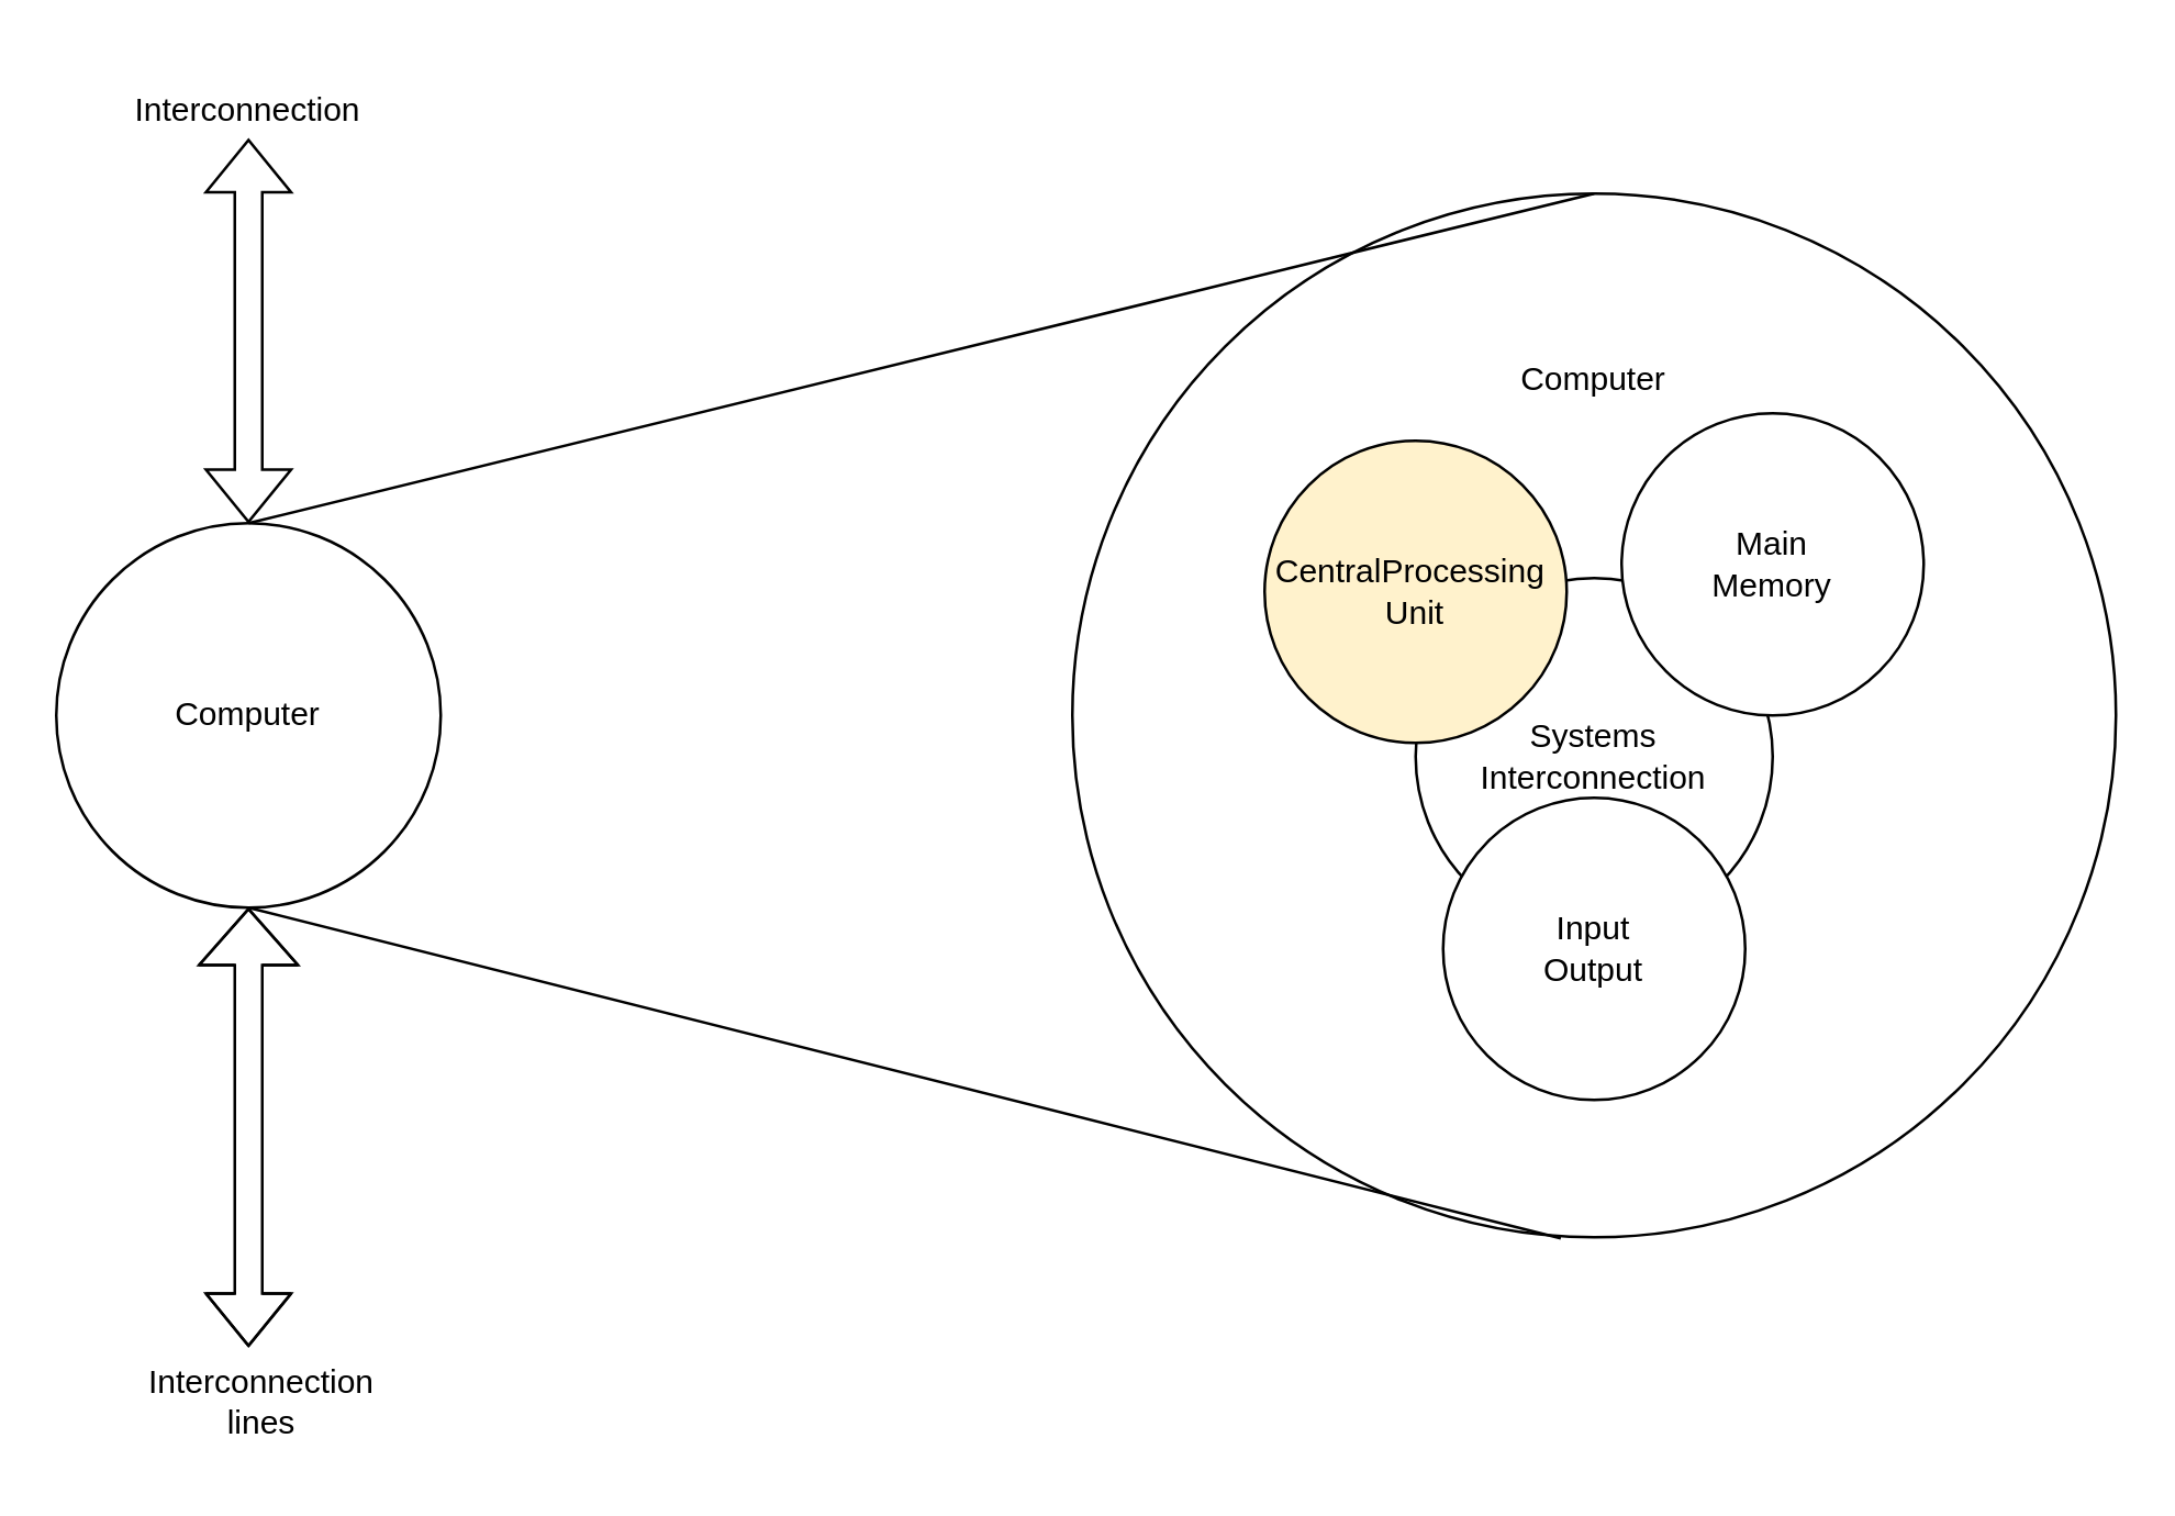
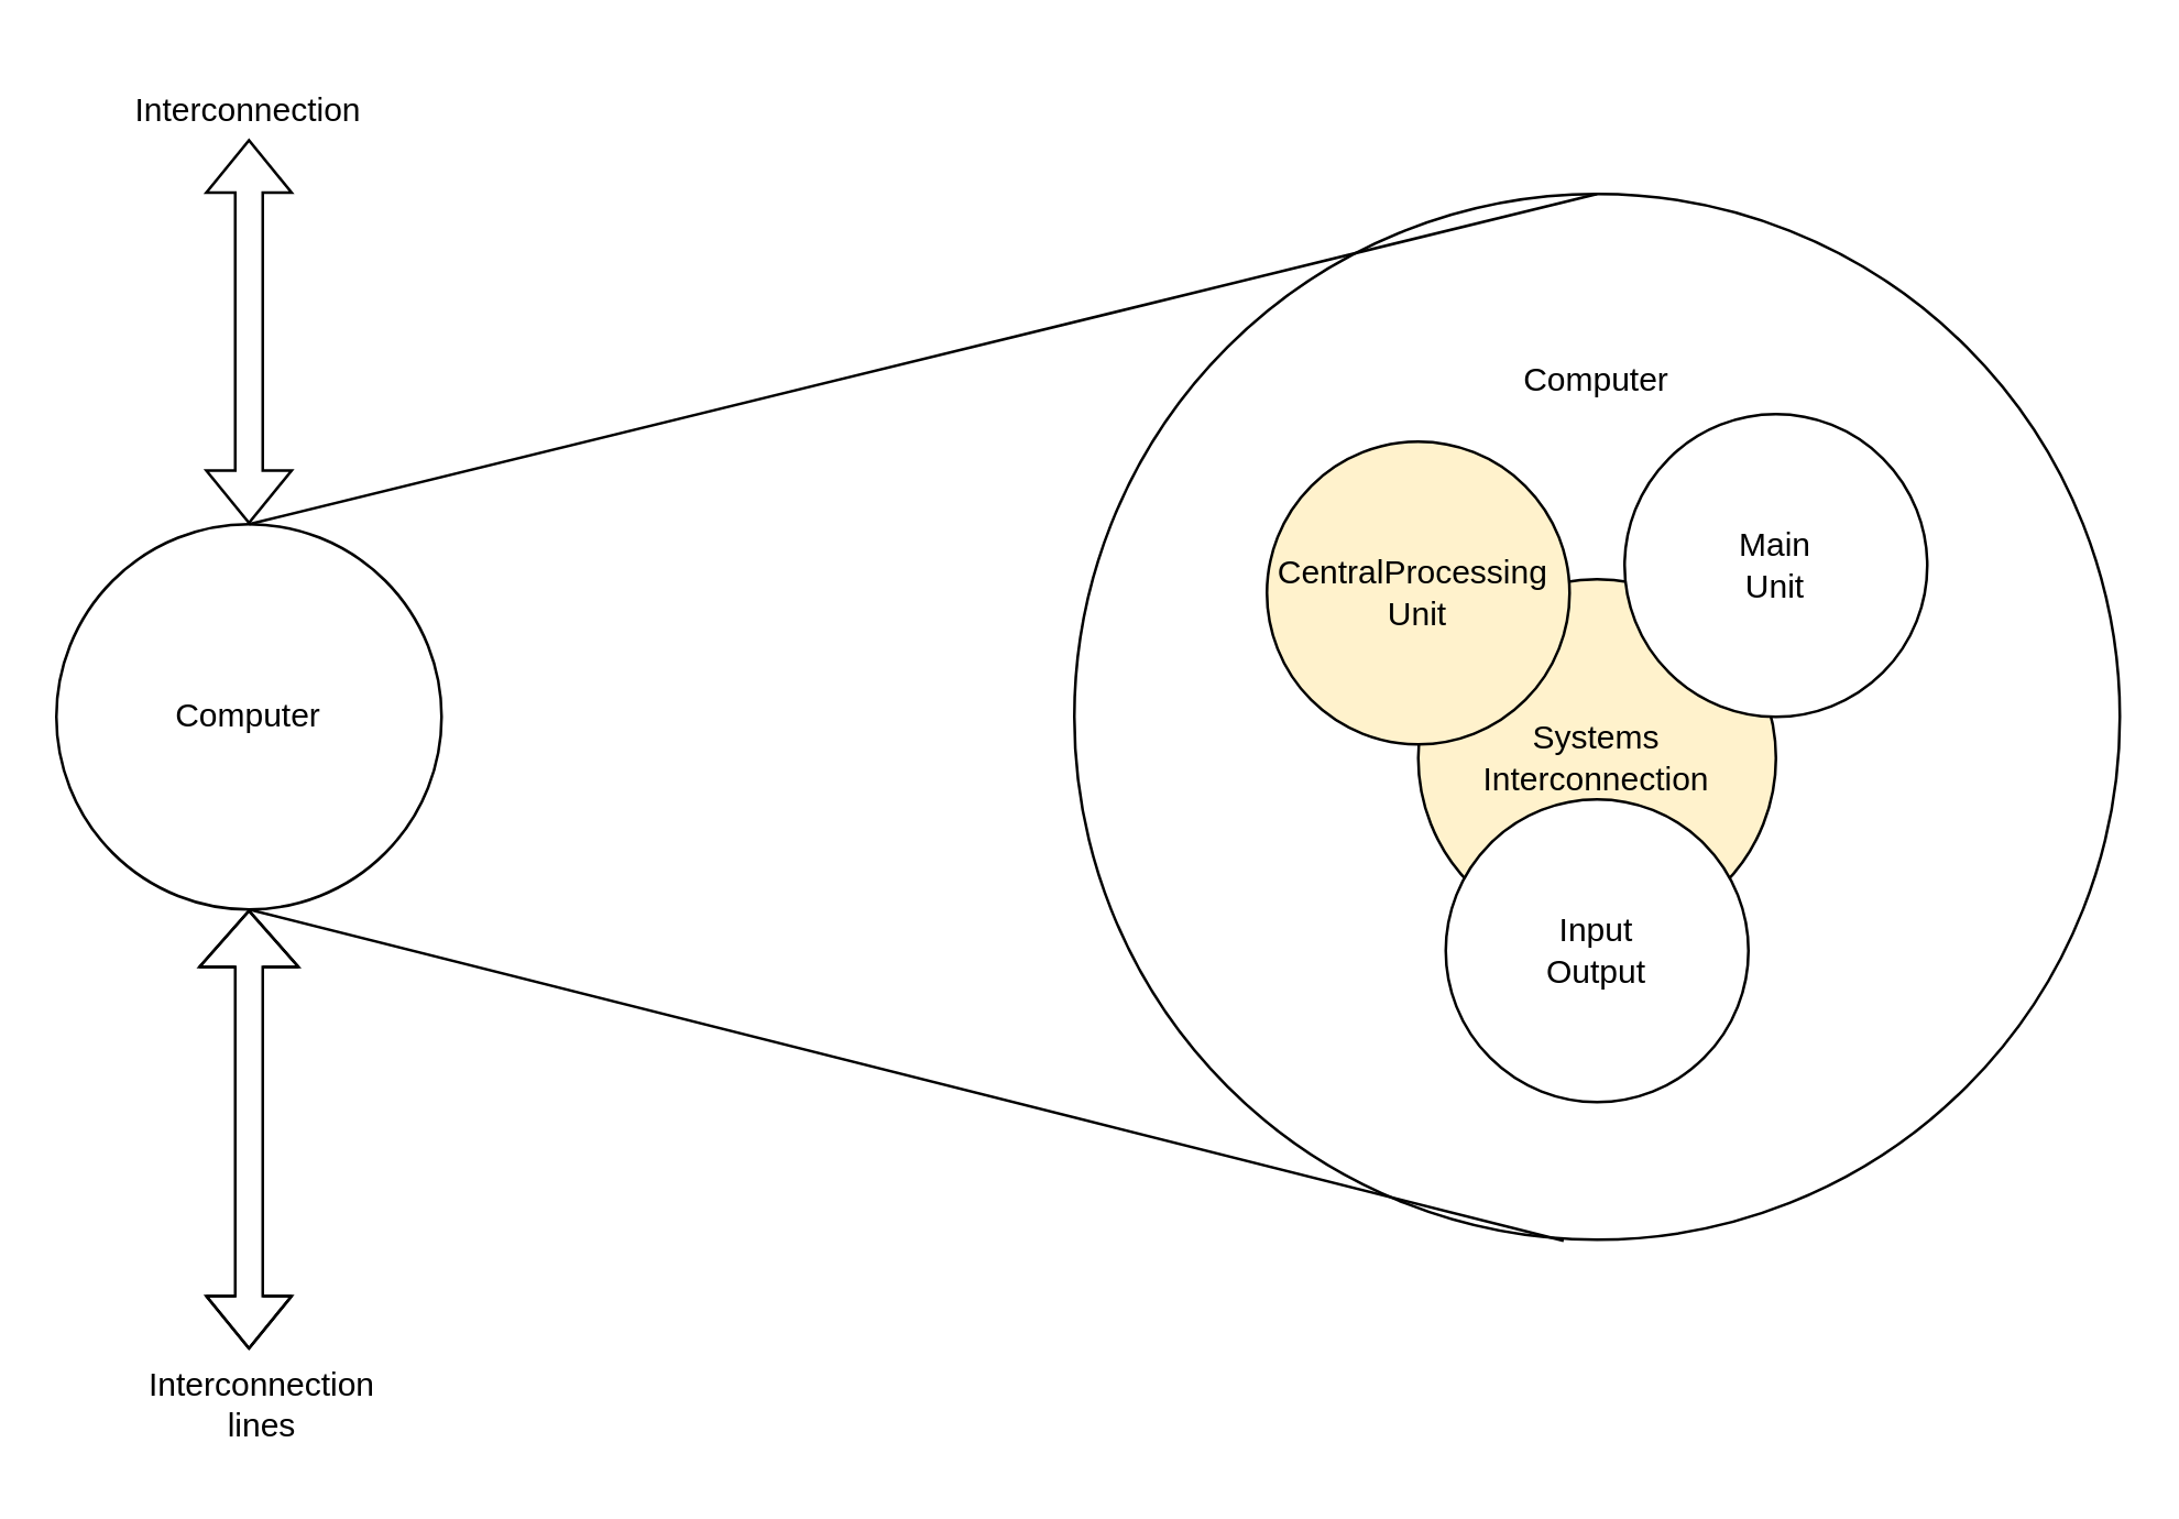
- <mxCell id="5" value="Main&lt;br&gt;Memory" style="ellipse;whiteSpace=wrap;html=1;aspect=fixed;" vertex="1" parent="1"><mxGeometry x="590" y="150" width="110" height="110" as="geometry" /></mxCell>
+ <mxCell id="5" value="Main&lt;br&gt;Unit" style="ellipse;whiteSpace=wrap;html=1;aspect=fixed;" vertex="1" parent="1"><mxGeometry x="590" y="150" width="110" height="110" as="geometry" /></mxCell>
- <mxCell id="3" value="Systems&lt;br&gt;Interconnection" style="ellipse;whiteSpace=wrap;html=1;aspect=fixed;" vertex="1" parent="1"><mxGeometry x="515" y="210" width="130" height="130" as="geometry" /></mxCell>
+ <mxCell id="3" value="Systems&lt;br&gt;Interconnection" style="ellipse;whiteSpace=wrap;html=1;aspect=fixed;fillColor=#fff2cc;" vertex="1" parent="1"><mxGeometry x="515" y="210" width="130" height="130" as="geometry" /></mxCell>
